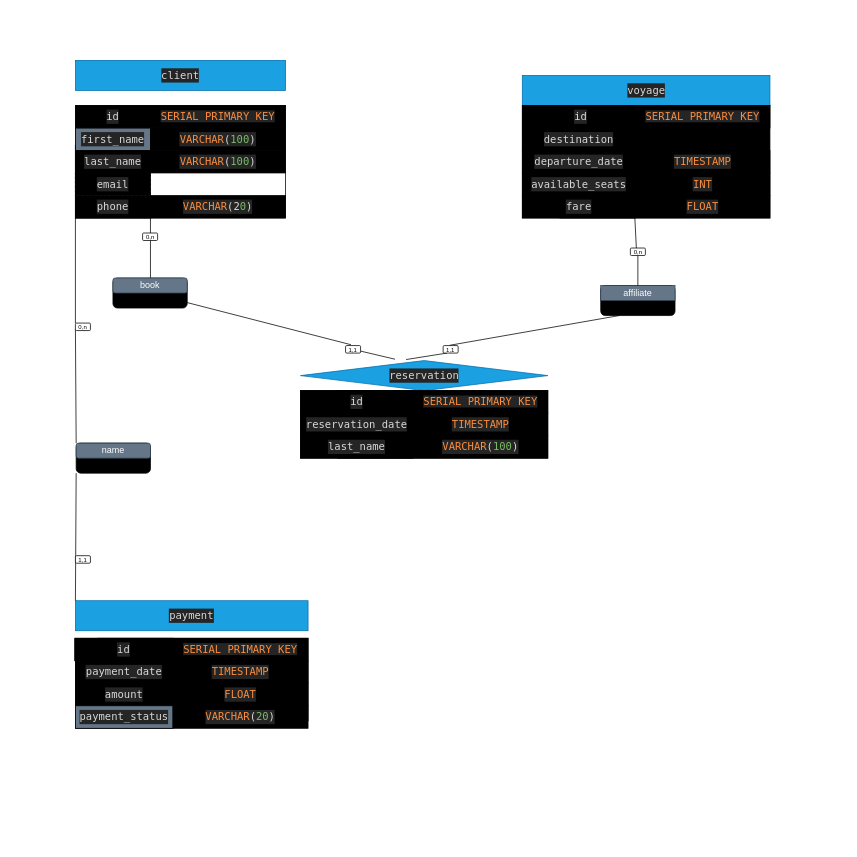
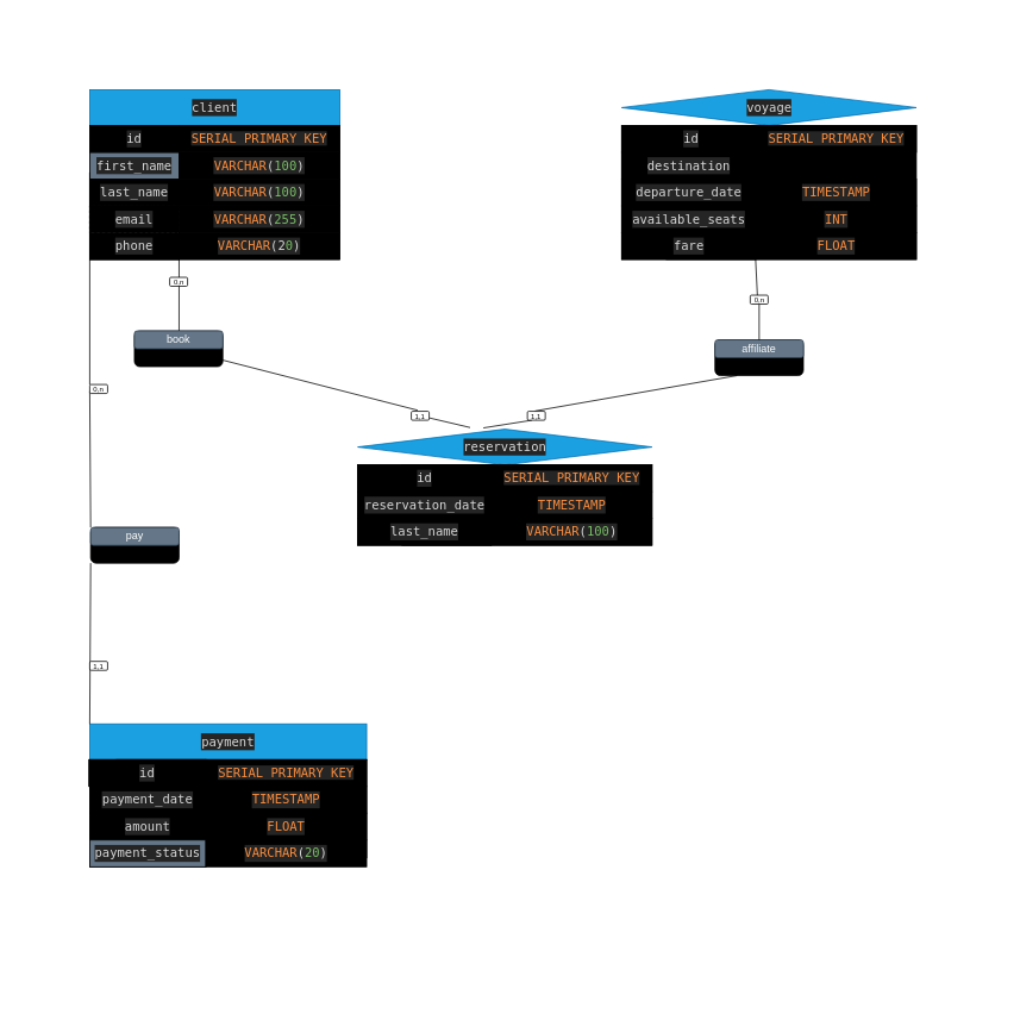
- <mxCell id="2" value="&lt;div style=&quot;background-color: rgb(37, 37, 37); font-family: &amp;quot;Droid Sans Mono&amp;quot;, &amp;quot;monospace&amp;quot;, monospace; font-size: 14px; line-height: 19px;&quot;&gt;&lt;div style=&quot;color: rgb(217, 217, 217); line-height: 19px;&quot;&gt;client&lt;/div&gt;&lt;/div&gt;" style="rounded=0;whiteSpace=wrap;html=1;fillColor=#1ba1e2;fontColor=#ffffff;strokeColor=#006EAF;" parent="1" vertex="1"><mxGeometry x="100" y="80" width="280" height="40" as="geometry" /></mxCell>
+ <mxCell id="2" value="&lt;div style=&quot;background-color: rgb(37, 37, 37); font-family: &amp;quot;Droid Sans Mono&amp;quot;, &amp;quot;monospace&amp;quot;, monospace; font-size: 14px; line-height: 19px;&quot;&gt;&lt;div style=&quot;color: rgb(217, 217, 217); line-height: 19px;&quot;&gt;client&lt;/div&gt;&lt;/div&gt;" style="rounded=0;whiteSpace=wrap;html=1;fillColor=#1ba1e2;fontColor=#ffffff;strokeColor=#006EAF;" parent="1" vertex="1"><mxGeometry x="100" y="100" width="280" height="40" as="geometry" /></mxCell>
- <mxCell id="14" value="&lt;div style=&quot;background-color: rgb(37, 37, 37); font-family: &amp;quot;Droid Sans Mono&amp;quot;, &amp;quot;monospace&amp;quot;, monospace; font-size: 14px; line-height: 19px;&quot;&gt;&lt;div style=&quot;color: rgb(217, 217, 217); line-height: 19px;&quot;&gt;voyage&lt;/div&gt;&lt;/div&gt;" style="rounded=0;whiteSpace=wrap;html=1;fillColor=#1ba1e2;fontColor=#ffffff;strokeColor=#006EAF;" vertex="1" parent="1"><mxGeometry x="695.5" y="100" width="330" height="40" as="geometry" /></mxCell>
+ <mxCell id="14" value="&lt;div style=&quot;background-color: rgb(37, 37, 37); font-family: &amp;quot;Droid Sans Mono&amp;quot;, &amp;quot;monospace&amp;quot;, monospace; font-size: 14px; line-height: 19px;&quot;&gt;&lt;div style=&quot;color: rgb(217, 217, 217); line-height: 19px;&quot;&gt;voyage&lt;/div&gt;&lt;/div&gt;" style="rhombus;whiteSpace=wrap;html=1;fillColor=#1ba1e2;fontColor=#ffffff;strokeColor=#006EAF;" vertex="1" parent="1"><mxGeometry x="695.5" y="100" width="330" height="40" as="geometry" /></mxCell>
+ <mxCell id="11" value="&lt;div style=&quot;color: rgb(217, 217, 217); background-color: rgb(37, 37, 37); font-family: &amp;quot;Droid Sans Mono&amp;quot;, &amp;quot;monospace&amp;quot;, monospace; font-size: 14px; line-height: 19px;&quot;&gt;&lt;div style=&quot;line-height: 19px;&quot;&gt;&lt;div style=&quot;line-height: 19px;&quot;&gt;&lt;div style=&quot;line-height: 19px;&quot;&gt;&lt;span style=&quot;color: #fa8d3e;&quot;&gt;VARCHAR&lt;/span&gt;(&lt;span style=&quot;color: #78bd65;&quot;&gt;255&lt;/span&gt;) &lt;/div&gt;&lt;/div&gt;&lt;/div&gt;&lt;/div&gt;" style="rounded=0;whiteSpace=wrap;html=1;fillColor=#000000;" vertex="1" parent="1"><mxGeometry x="200" y="230" width="180" height="30" as="geometry" /></mxCell>
- <mxCell id="48" value="affiliate" style="whiteSpace=wrap;html=1;fillColor=#647687;fontColor=#ffffff;strokeColor=#314354;rounded=0;" vertex="1" parent="1"><mxGeometry x="800" y="380" width="99" height="20" as="geometry" /></mxCell>
+ <mxCell id="48" value="affiliate" style="rounded=1;whiteSpace=wrap;html=1;fillColor=#647687;fontColor=#ffffff;strokeColor=#314354;" vertex="1" parent="1"><mxGeometry x="800" y="380" width="99" height="20" as="geometry" /></mxCell>
- <mxCell id="59" value="name" style="rounded=1;whiteSpace=wrap;html=1;fillColor=#647687;fontColor=#ffffff;strokeColor=#314354;" vertex="1" parent="1"><mxGeometry x="101" y="590" width="99" height="20" as="geometry" /></mxCell>
+ <mxCell id="59" value="pay" style="rounded=1;whiteSpace=wrap;html=1;fillColor=#647687;fontColor=#ffffff;strokeColor=#314354;" vertex="1" parent="1"><mxGeometry x="101" y="590" width="99" height="20" as="geometry" /></mxCell>
- <mxCell id="33" value="&lt;div style=&quot;background-color: rgb(37, 37, 37); font-family: &amp;quot;Droid Sans Mono&amp;quot;, &amp;quot;monospace&amp;quot;, monospace; font-size: 14px; line-height: 19px;&quot;&gt;&lt;div style=&quot;color: rgb(217, 217, 217); line-height: 19px;&quot;&gt;&lt;div style=&quot;line-height: 19px;&quot;&gt;&lt;div style=&quot;line-height: 19px;&quot;&gt;payment&lt;/div&gt;&lt;/div&gt;&lt;/div&gt;&lt;/div&gt;" style="rounded=0;whiteSpace=wrap;html=1;fillColor=#1ba1e2;fontColor=#ffffff;strokeColor=#006EAF;" vertex="1" parent="1"><mxGeometry x="100" y="800" width="310" height="40" as="geometry" /></mxCell>
+ <mxCell id="33" value="&lt;div style=&quot;background-color: rgb(37, 37, 37); font-family: &amp;quot;Droid Sans Mono&amp;quot;, &amp;quot;monospace&amp;quot;, monospace; font-size: 14px; line-height: 19px;&quot;&gt;&lt;div style=&quot;color: rgb(217, 217, 217); line-height: 19px;&quot;&gt;&lt;div style=&quot;line-height: 19px;&quot;&gt;&lt;div style=&quot;line-height: 19px;&quot;&gt;payment&lt;/div&gt;&lt;/div&gt;&lt;/div&gt;&lt;/div&gt;" style="rounded=0;whiteSpace=wrap;html=1;fillColor=#1ba1e2;fontColor=#ffffff;strokeColor=#006EAF;" vertex="1" parent="1"><mxGeometry x="100" y="810" width="310" height="40" as="geometry" /></mxCell>
